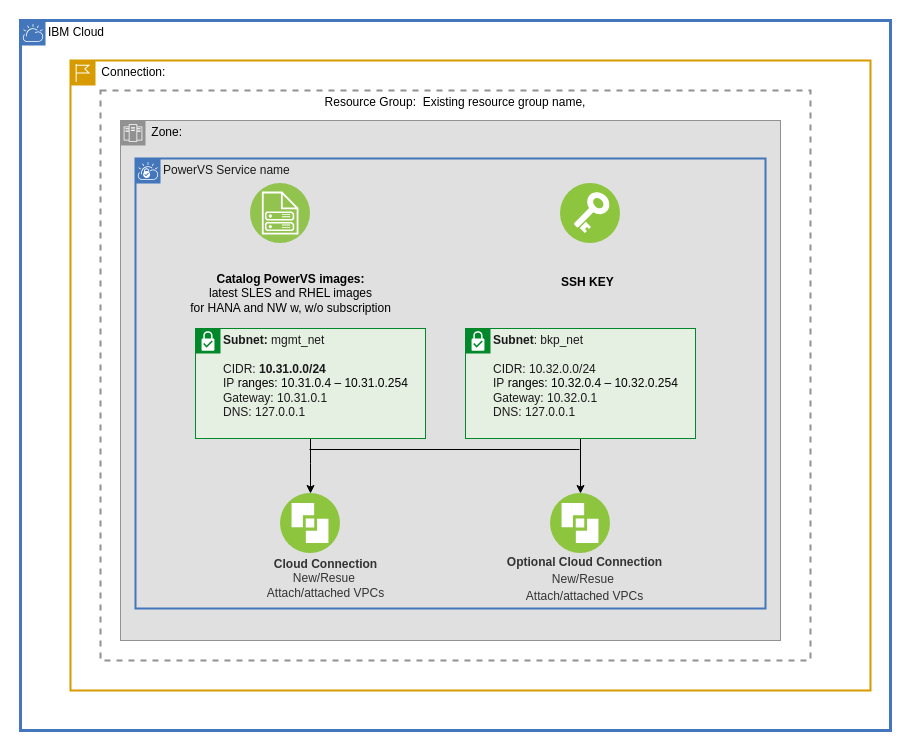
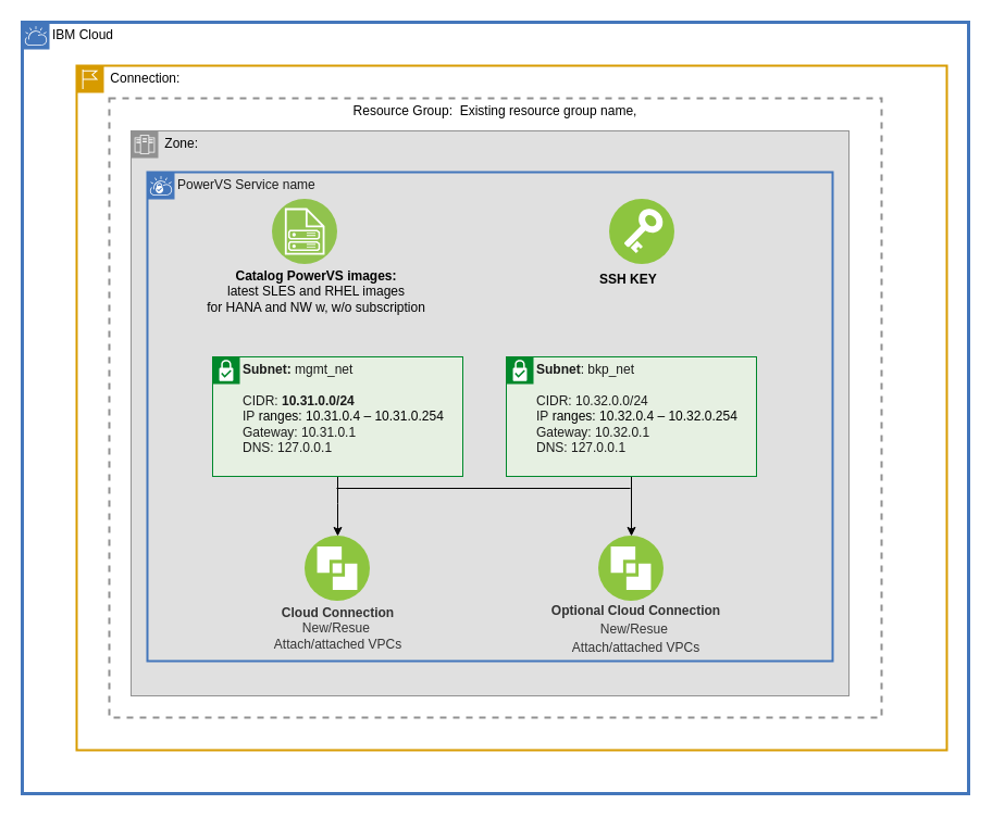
- <mxCell id="16" value="&lt;div style=&quot;text-align: center;&quot;&gt;&lt;span style=&quot;background-color: initial;&quot;&gt;&lt;font size=&quot;1&quot; color=&quot;#000000&quot;&gt;&lt;b style=&quot;font-size: 12px;&quot;&gt;SSH KEY&lt;/b&gt;&lt;/font&gt;&lt;/span&gt;&lt;/div&gt;" style="text;whiteSpace=wrap;html=1;fontSize=12;fontColor=#333333;" vertex="1" parent="6"><mxGeometry x="424" y="110" width="71" height="25" as="geometry" /></mxCell>
+ <mxCell id="16" value="&lt;div style=&quot;text-align: center;&quot;&gt;&lt;span style=&quot;background-color: initial;&quot;&gt;&lt;font size=&quot;1&quot; color=&quot;#000000&quot;&gt;&lt;b style=&quot;font-size: 12px;&quot;&gt;SSH KEY&lt;/b&gt;&lt;/font&gt;&lt;/span&gt;&lt;/div&gt;" style="text;whiteSpace=wrap;html=1;fontSize=12;fontColor=#333333;" vertex="1" parent="6"><mxGeometry x="414" y="85" width="71" height="25" as="geometry" /></mxCell>
- <mxCell id="15" value="&lt;span style=&quot;background-color: rgb(224, 224, 224);&quot;&gt;&lt;span style=&quot;color: rgb(0, 0, 0);&quot;&gt;&lt;b&gt;Catalog PowerVS images:&lt;/b&gt;&lt;/span&gt;&lt;br style=&quot;color: rgb(0, 0, 0);&quot;&gt;&lt;span style=&quot;color: rgb(0, 0, 0);&quot;&gt;latest SLES and RHEL images&lt;/span&gt;&lt;br style=&quot;color: rgb(0, 0, 0);&quot;&gt;&lt;span style=&quot;color: rgb(0, 0, 0);&quot;&gt;for HANA and NW w, w/o subscription&lt;/span&gt;&lt;/span&gt;" style="text;html=1;align=center;verticalAlign=middle;resizable=0;points=[];autosize=1;strokeColor=none;fillColor=none;fontSize=12;fontColor=#333333;" vertex="1" parent="6"><mxGeometry x="45" y="110" width="220" height="50" as="geometry" /></mxCell>
+ <mxCell id="15" value="&lt;span style=&quot;background-color: rgb(224, 224, 224);&quot;&gt;&lt;span style=&quot;color: rgb(0, 0, 0);&quot;&gt;&lt;b&gt;Catalog PowerVS images:&lt;/b&gt;&lt;/span&gt;&lt;br style=&quot;color: rgb(0, 0, 0);&quot;&gt;&lt;span style=&quot;color: rgb(0, 0, 0);&quot;&gt;latest SLES and RHEL images&lt;/span&gt;&lt;br style=&quot;color: rgb(0, 0, 0);&quot;&gt;&lt;span style=&quot;color: rgb(0, 0, 0);&quot;&gt;for HANA and NW w, w/o subscription&lt;/span&gt;&lt;/span&gt;" style="text;html=1;align=center;verticalAlign=middle;resizable=0;points=[];autosize=1;strokeColor=none;fillColor=none;fontSize=12;fontColor=#333333;" vertex="1" parent="6"><mxGeometry x="45" y="85" width="220" height="50" as="geometry" /></mxCell>
- <mxCell id="17" value="&lt;b&gt;Cloud Connection&lt;/b&gt; New/Resue&amp;nbsp;&lt;br&gt;Attach/attached VPCs" style="text;html=1;strokeColor=none;fillColor=none;align=center;verticalAlign=middle;whiteSpace=wrap;rounded=0;labelBackgroundColor=#E0E0E0;labelBorderColor=none;fontSize=12;fontColor=#333333;" vertex="1" parent="6"><mxGeometry x="127.5" y="405" width="125" height="30" as="geometry" /></mxCell>
+ <mxCell id="17" value="&lt;b&gt;Cloud Connection&lt;/b&gt; New/Resue&amp;nbsp;&lt;br&gt;Attach/attached VPCs" style="text;html=1;strokeColor=none;fillColor=none;align=center;verticalAlign=middle;whiteSpace=wrap;rounded=0;labelBackgroundColor=#E0E0E0;labelBorderColor=none;fontSize=12;fontColor=#333333;" vertex="1" parent="6"><mxGeometry x="112.5" y="405" width="125" height="30" as="geometry" /></mxCell>
